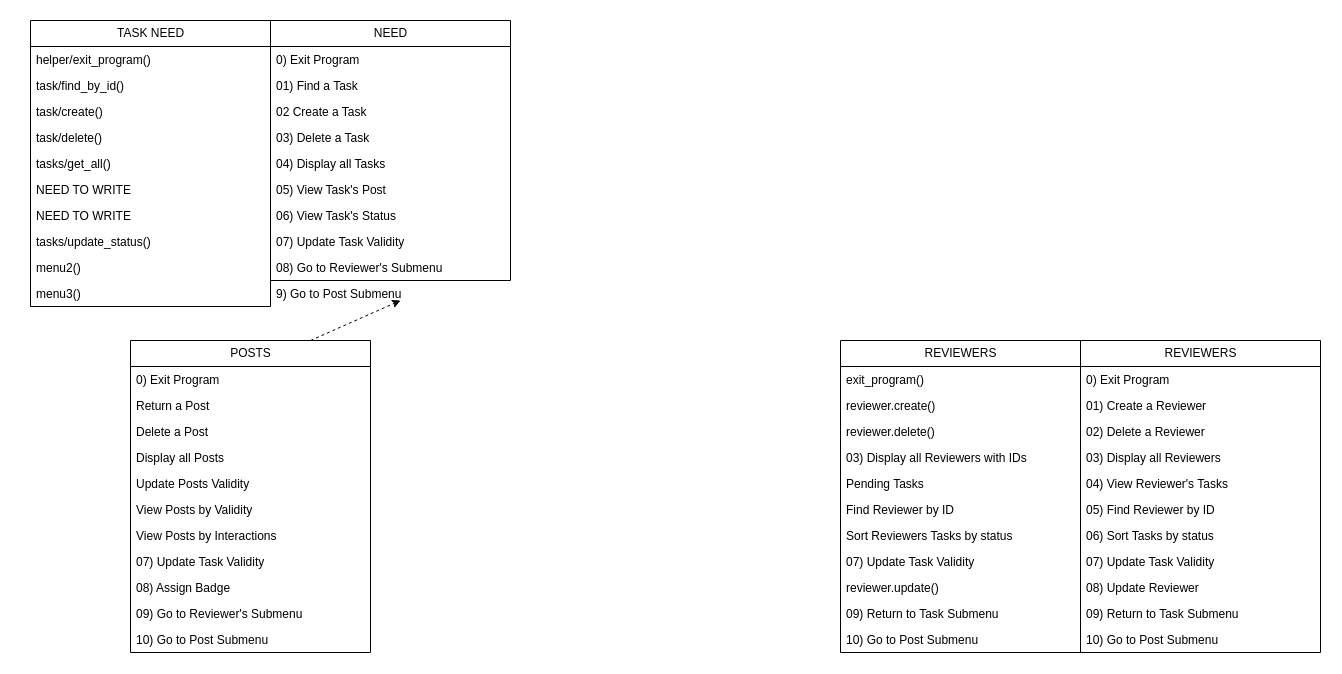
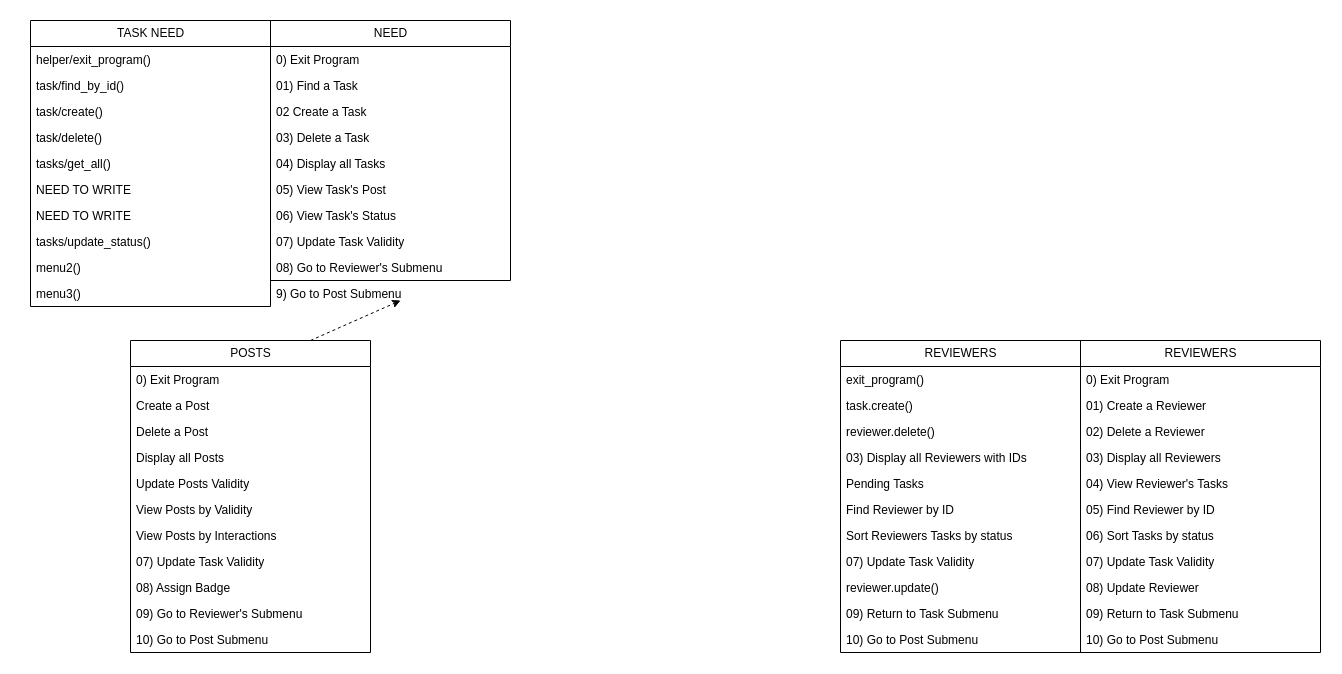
- <mxCell id="52" value="Return a Post&lt;span style=&quot;white-space: pre;&quot;&gt;&#09;&lt;/span&gt;" style="text;strokeColor=none;fillColor=none;align=left;verticalAlign=top;spacingLeft=4;spacingRight=4;overflow=hidden;rotatable=0;points=[[0,0.5],[1,0.5]];portConstraint=eastwest;whiteSpace=wrap;html=1;" parent="50" vertex="1"><mxGeometry y="52" width="240" height="26" as="geometry" /></mxCell>
+ <mxCell id="52" value="Create a Post&lt;span style=&quot;white-space: pre;&quot;&gt;&#09;&lt;/span&gt;" style="text;strokeColor=none;fillColor=none;align=left;verticalAlign=top;spacingLeft=4;spacingRight=4;overflow=hidden;rotatable=0;points=[[0,0.5],[1,0.5]];portConstraint=eastwest;whiteSpace=wrap;html=1;" parent="50" vertex="1"><mxGeometry y="52" width="240" height="26" as="geometry" /></mxCell>
- <mxCell id="4" value="reviewer.create()" style="text;strokeColor=none;fillColor=none;align=left;verticalAlign=top;spacingLeft=4;spacingRight=4;overflow=hidden;rotatable=0;points=[[0,0.5],[1,0.5]];portConstraint=eastwest;whiteSpace=wrap;html=1;" parent="2" vertex="1"><mxGeometry y="52" width="240" height="26" as="geometry" /></mxCell>
+ <mxCell id="4" value="task.create()" style="text;strokeColor=none;fillColor=none;align=left;verticalAlign=top;spacingLeft=4;spacingRight=4;overflow=hidden;rotatable=0;points=[[0,0.5],[1,0.5]];portConstraint=eastwest;whiteSpace=wrap;html=1;" parent="2" vertex="1"><mxGeometry y="52" width="240" height="26" as="geometry" /></mxCell>
